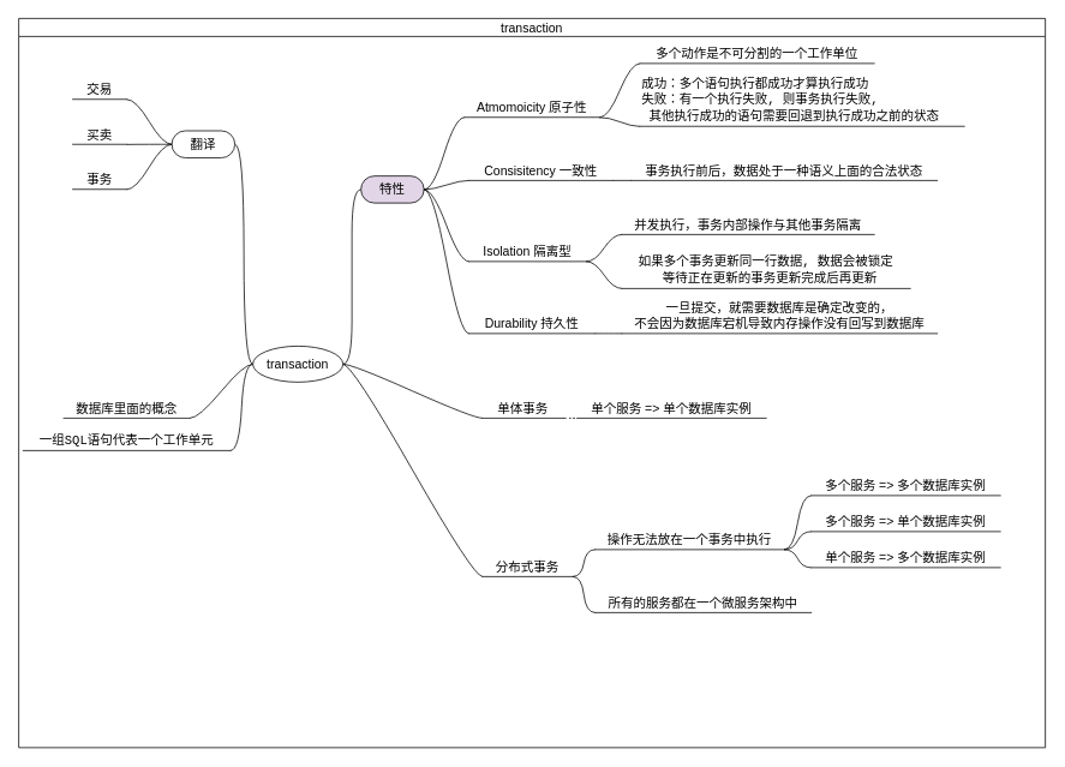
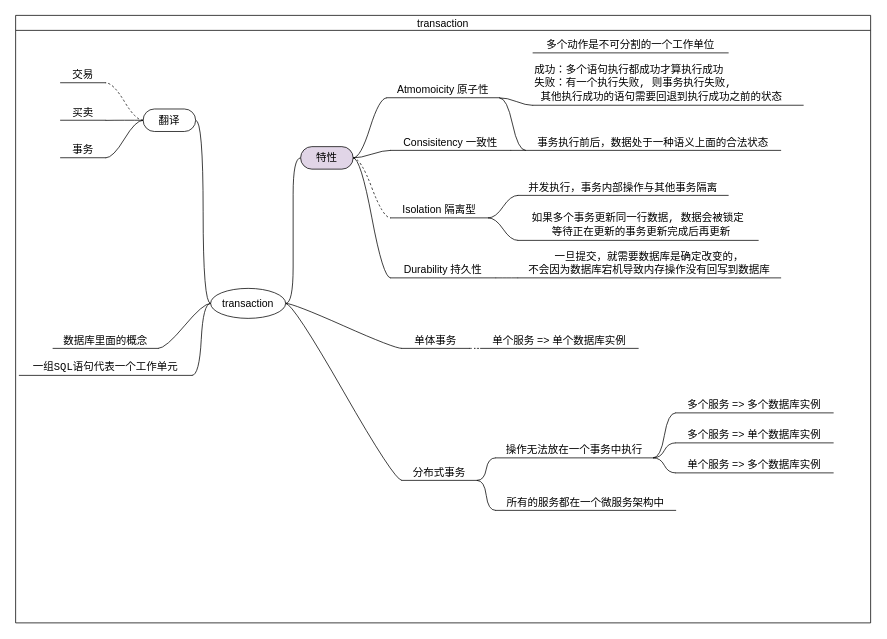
- <mxCell id="26" value="" style="edgeStyle=entityRelationEdgeStyle;startArrow=none;endArrow=none;segment=10;curved=1;rounded=0;fontColor=default;labelBackgroundColor=none;fontStyle=0;fontSize=14;" parent="2" source="18" target="27" edge="1"><mxGeometry relative="1" as="geometry"><mxPoint x="730" y="175" as="sourcePoint" /></mxGeometry></mxCell>
+ <mxCell id="26" value="" style="edgeStyle=entityRelationEdgeStyle;startArrow=none;endArrow=none;segment=10;curved=1;rounded=0;fontColor=default;labelBackgroundColor=none;fontStyle=0;fontSize=14;" parent="2" source="18" target="29" edge="1"><mxGeometry relative="1" as="geometry"><mxPoint x="730" y="175" as="sourcePoint" /></mxGeometry></mxCell>
- <mxCell id="13" value="" style="edgeStyle=entityRelationEdgeStyle;startArrow=none;endArrow=none;segment=10;curved=1;rounded=0;fontColor=default;labelBackgroundColor=none;fontStyle=0;fontSize=14;" parent="2" source="10" target="12" edge="1"><mxGeometry relative="1" as="geometry"><mxPoint x="-20" y="204.82" as="sourcePoint" /></mxGeometry></mxCell>
+ <mxCell id="13" value="" style="edgeStyle=entityRelationEdgeStyle;startArrow=none;endArrow=none;segment=10;curved=1;rounded=0;fontColor=default;labelBackgroundColor=none;fontStyle=0;fontSize=14;dashed=1;" parent="2" source="10" target="12" edge="1"><mxGeometry relative="1" as="geometry"><mxPoint x="-20" y="204.82" as="sourcePoint" /></mxGeometry></mxCell>
- <mxCell id="22" value="" style="edgeStyle=entityRelationEdgeStyle;startArrow=none;endArrow=none;segment=10;curved=1;rounded=0;fontColor=default;labelBackgroundColor=none;fontStyle=0;fontSize=14;" parent="2" source="8" target="23" edge="1"><mxGeometry relative="1" as="geometry"><mxPoint x="730" y="175" as="sourcePoint" /></mxGeometry></mxCell>
+ <mxCell id="22" value="" style="edgeStyle=entityRelationEdgeStyle;startArrow=none;endArrow=none;segment=10;curved=1;rounded=0;fontColor=default;labelBackgroundColor=none;fontStyle=0;fontSize=14;dashed=1;" parent="2" source="8" target="23" edge="1"><mxGeometry relative="1" as="geometry"><mxPoint x="730" y="175" as="sourcePoint" /></mxGeometry></mxCell>
